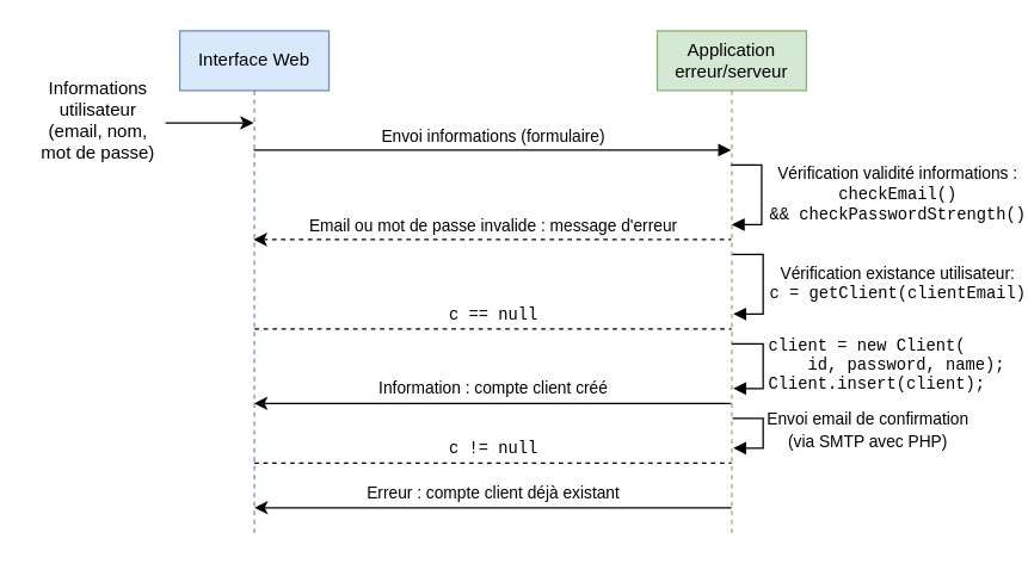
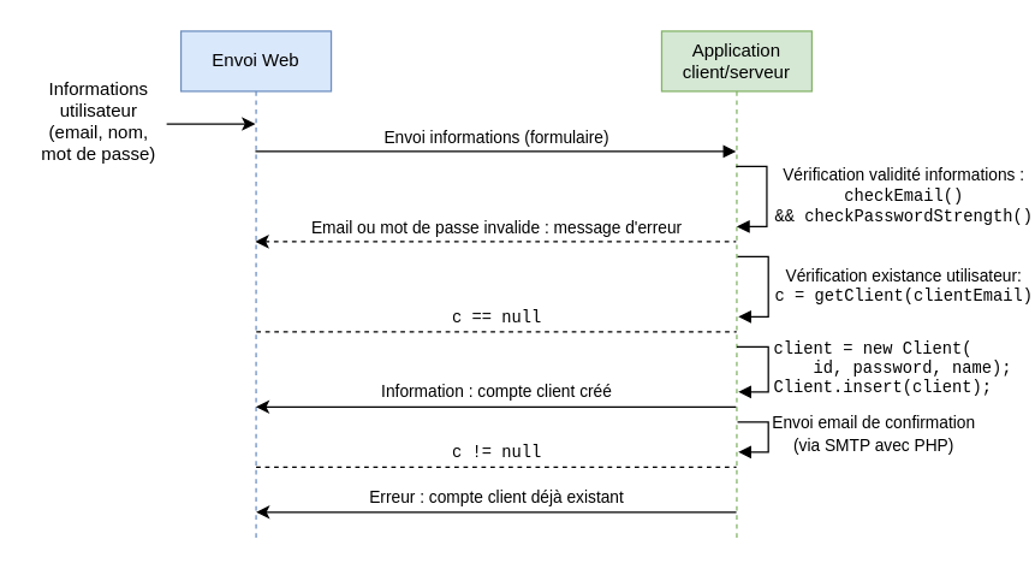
- <mxCell id="2" value="Interface Web" style="shape=umlLifeline;perimeter=lifelinePerimeter;whiteSpace=wrap;html=1;container=1;collapsible=0;recursiveResize=0;outlineConnect=0;fillColor=#dae8fc;strokeColor=#6c8ebf;" vertex="1" parent="1"><mxGeometry x="120" y="20" width="100" height="340" as="geometry" /></mxCell>
+ <mxCell id="2" value="Envoi Web" style="shape=umlLifeline;perimeter=lifelinePerimeter;whiteSpace=wrap;html=1;container=1;collapsible=0;recursiveResize=0;outlineConnect=0;fillColor=#dae8fc;strokeColor=#6c8ebf;" vertex="1" parent="1"><mxGeometry x="120" y="20" width="100" height="340" as="geometry" /></mxCell>
- <mxCell id="3" value="&lt;div&gt;Application&lt;/div&gt;&lt;div&gt;erreur/serveur&lt;/div&gt;" style="shape=umlLifeline;perimeter=lifelinePerimeter;whiteSpace=wrap;html=1;container=1;collapsible=0;recursiveResize=0;outlineConnect=0;fillColor=#d5e8d4;strokeColor=#82b366;" vertex="1" parent="1"><mxGeometry x="440" y="20" width="100" height="340" as="geometry" /></mxCell>
+ <mxCell id="3" value="&lt;div&gt;Application&lt;/div&gt;&lt;div&gt;client/serveur&lt;/div&gt;" style="shape=umlLifeline;perimeter=lifelinePerimeter;whiteSpace=wrap;html=1;container=1;collapsible=0;recursiveResize=0;outlineConnect=0;fillColor=#d5e8d4;strokeColor=#82b366;" vertex="1" parent="1"><mxGeometry x="440" y="20" width="100" height="340" as="geometry" /></mxCell>
